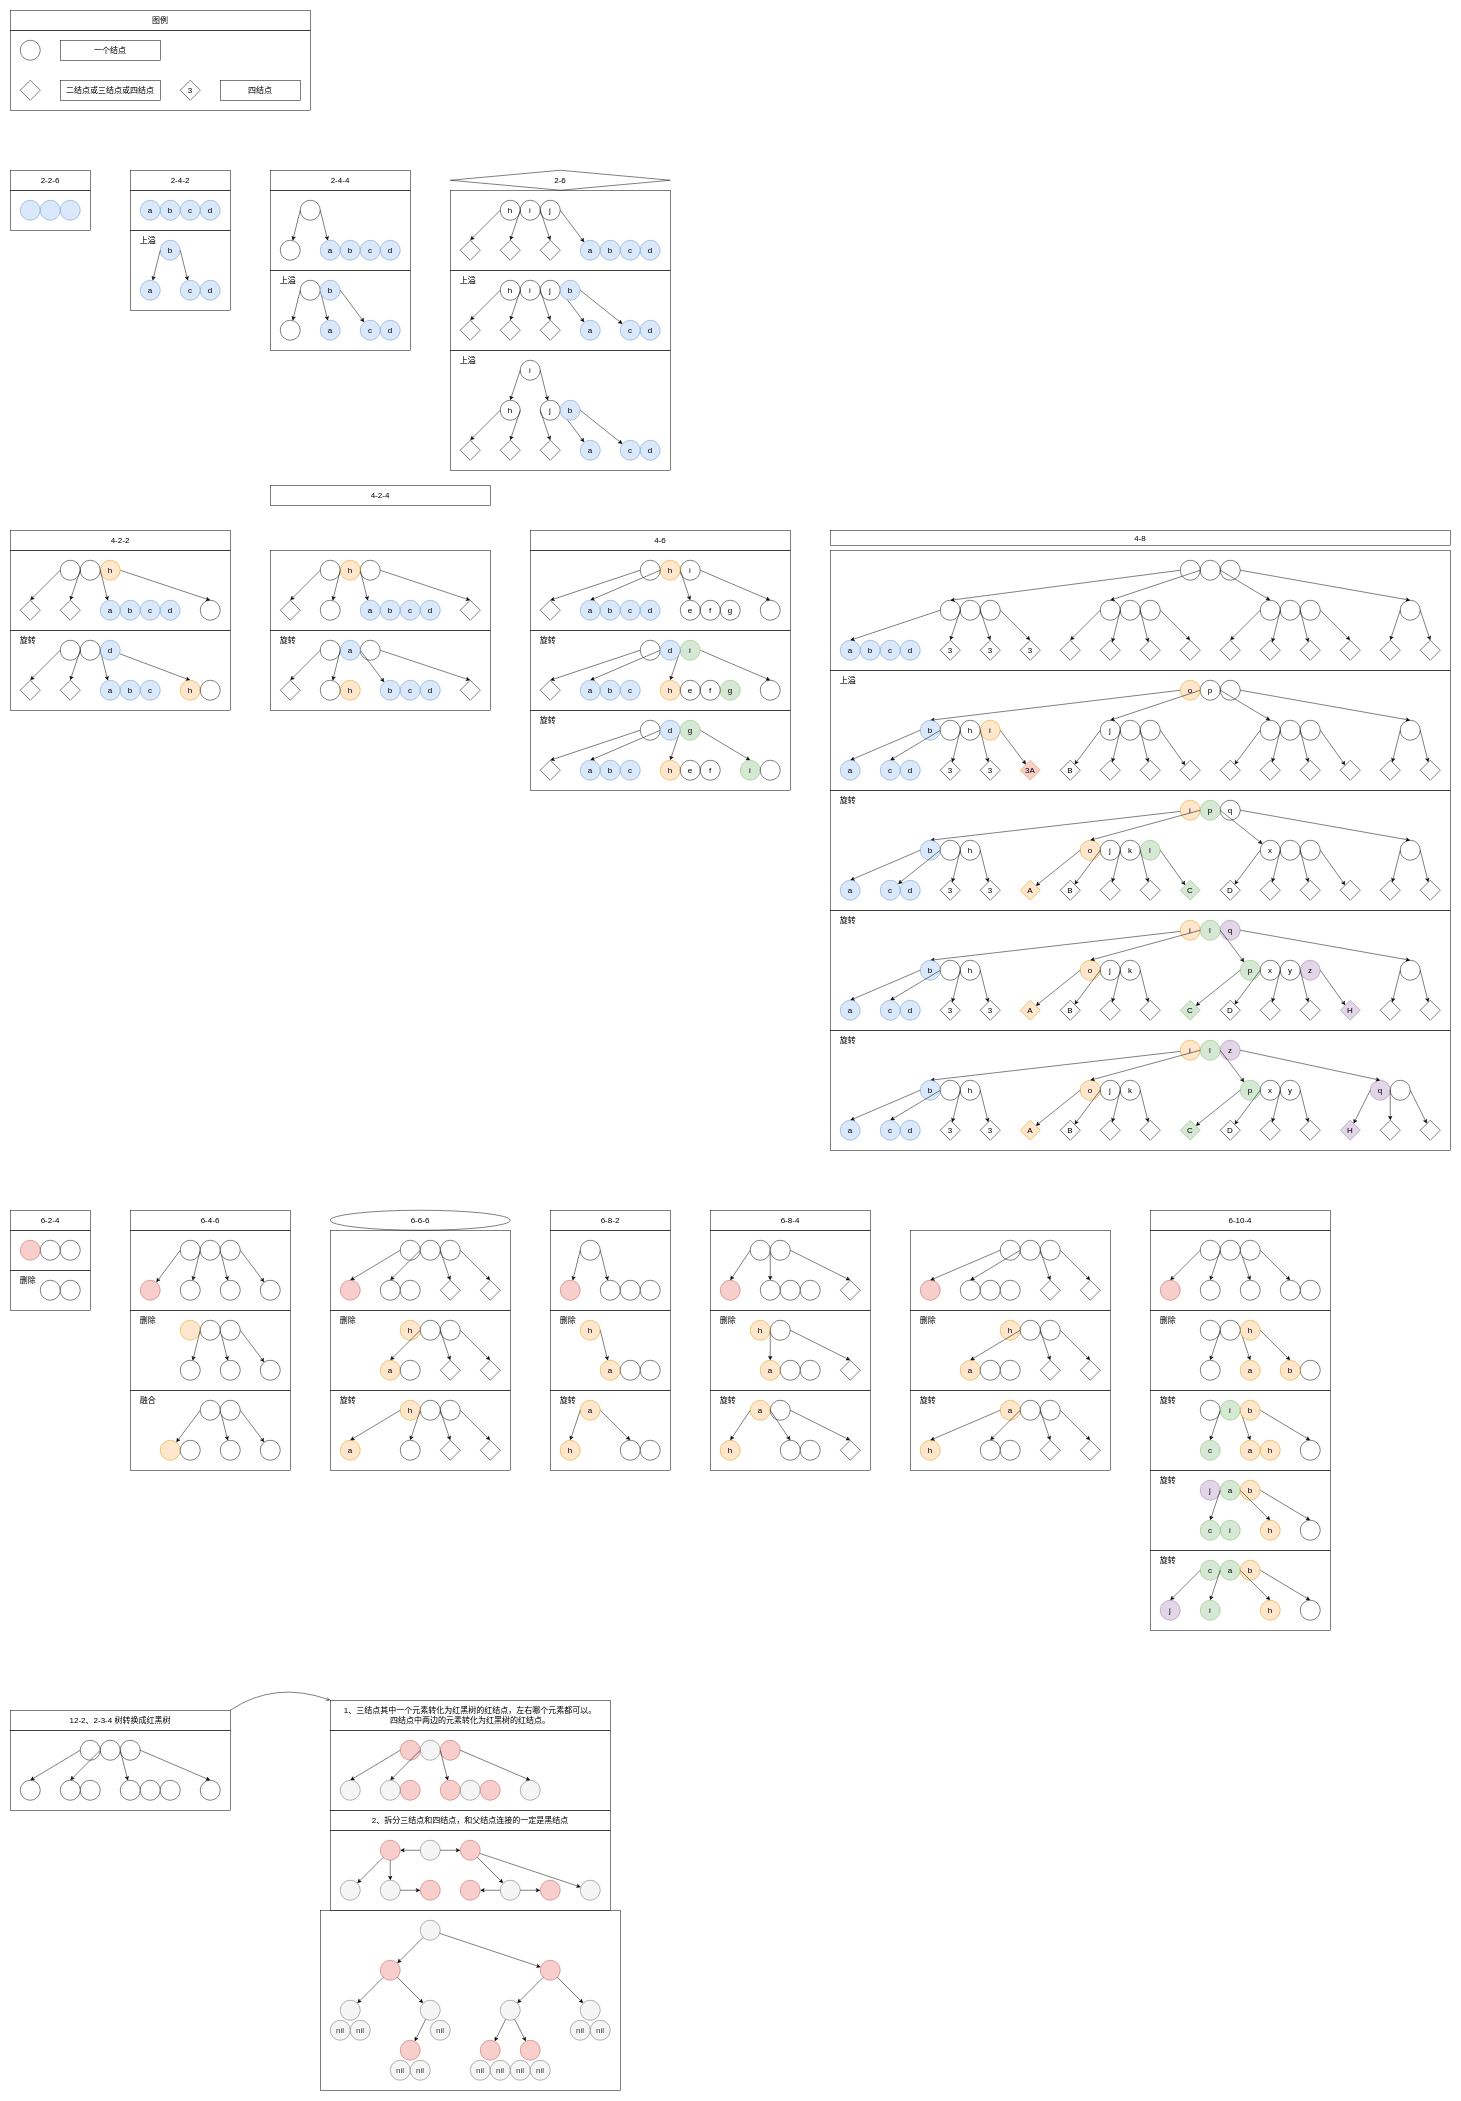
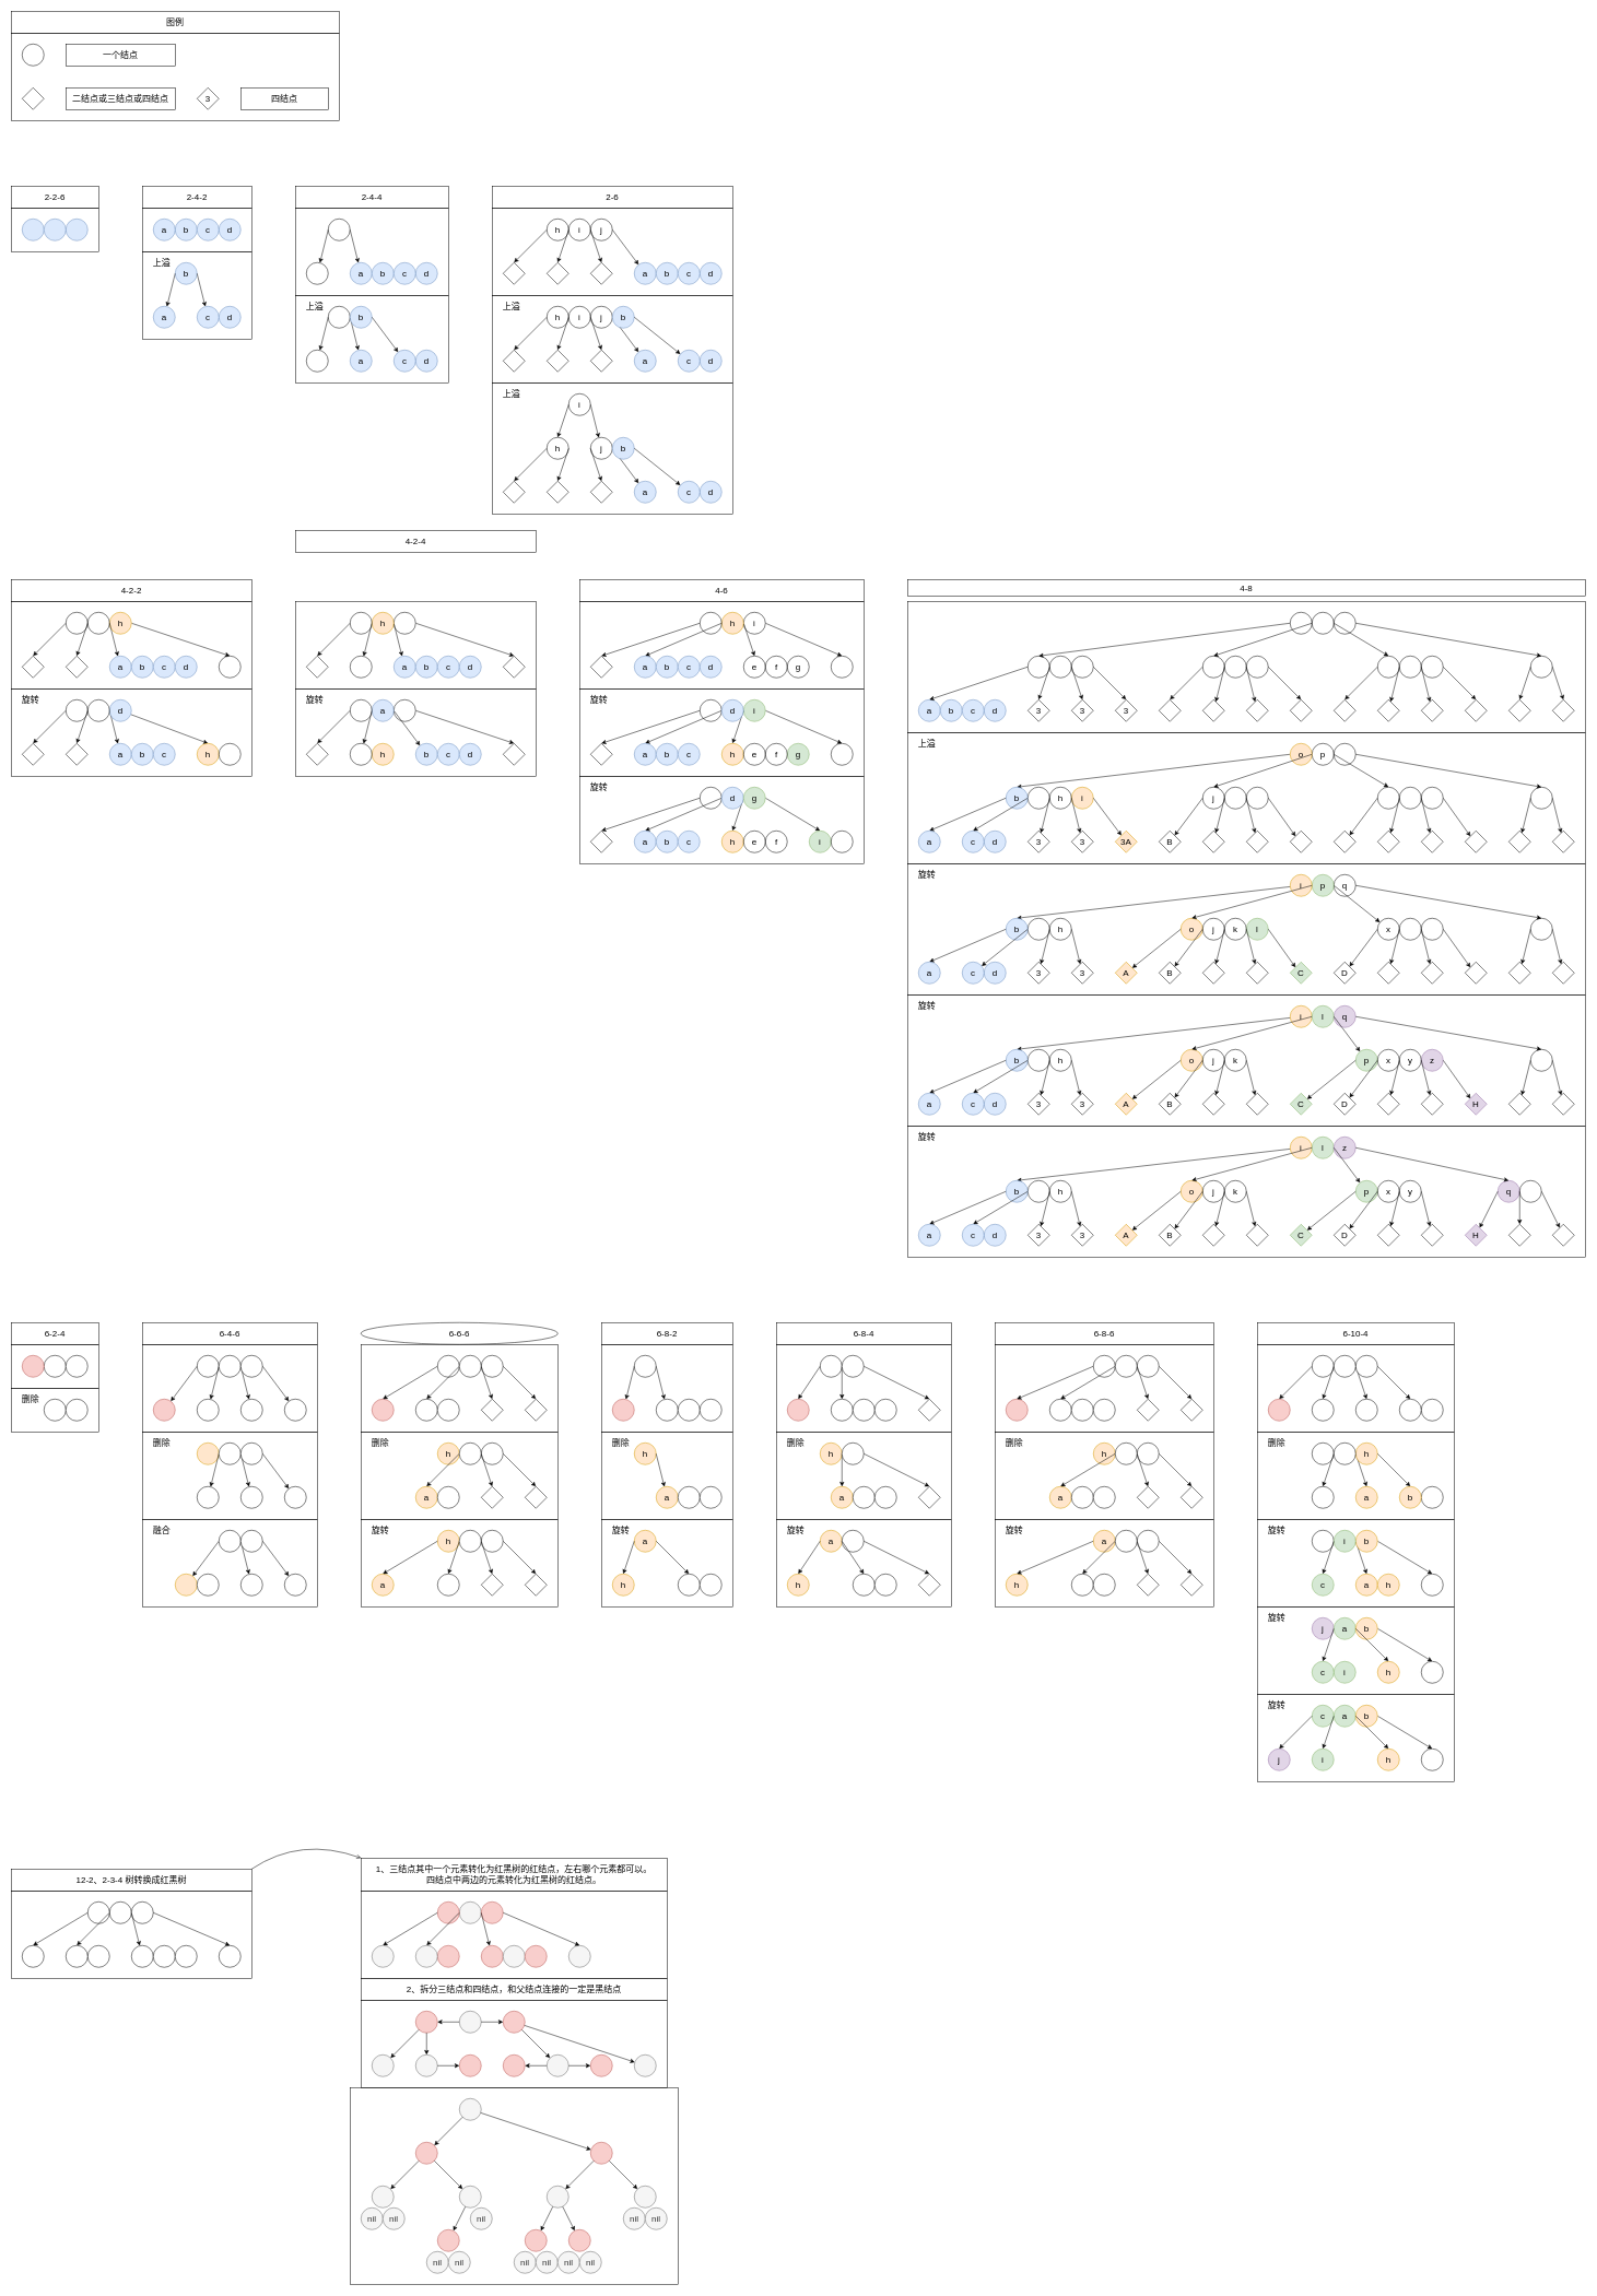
- <mxCell id="332" value="2-6" style="rhombus;whiteSpace=wrap;html=1;fillColor=none;fontSize=16;" parent="1" vertex="1"><mxGeometry x="900" y="340" width="440" height="40" as="geometry" /></mxCell>
+ <mxCell id="332" value="2-6" style="rounded=0;whiteSpace=wrap;html=1;fillColor=none;fontSize=16;" parent="1" vertex="1"><mxGeometry x="900" y="340" width="440" height="40" as="geometry" /></mxCell>
- <mxCell id="158" value="3A" style="rhombus;whiteSpace=wrap;html=1;fontSize=16;fillColor=#f8cecc;strokeColor=#d79b00;" parent="1" vertex="1"><mxGeometry x="2040" y="1520" width="40" height="40" as="geometry" /></mxCell>
+ <mxCell id="158" value="3A" style="rhombus;whiteSpace=wrap;html=1;fontSize=16;fillColor=#ffe6cc;strokeColor=#d79b00;" parent="1" vertex="1"><mxGeometry x="2040" y="1520" width="40" height="40" as="geometry" /></mxCell>
+ <mxCell id="581" value="6-8-6" style="rounded=0;whiteSpace=wrap;html=1;fontSize=16;fillColor=none;" parent="1" vertex="1"><mxGeometry x="1820" y="2420" width="400" height="40" as="geometry" /></mxCell>
